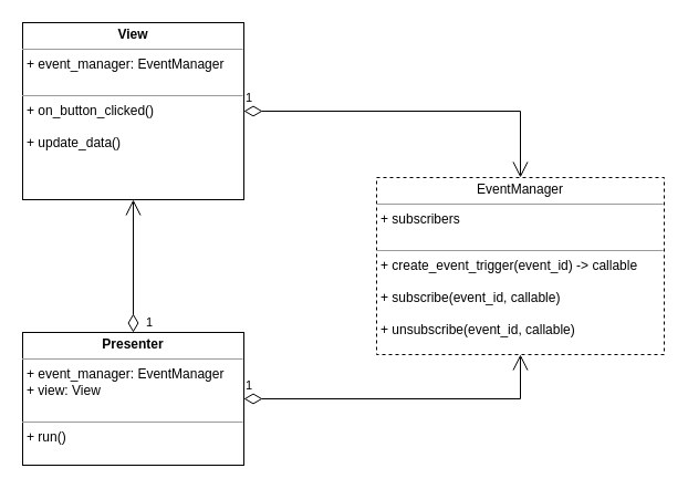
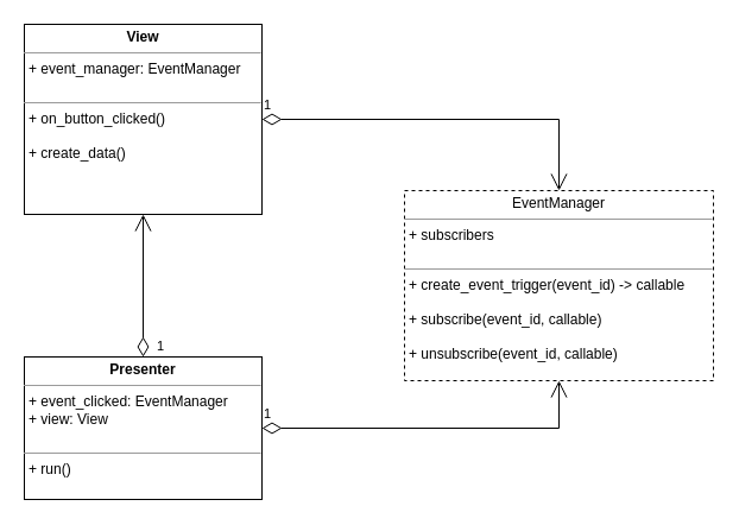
- <mxCell id="3" value="&lt;p style=&quot;margin:0px;margin-top:4px;text-align:center;&quot;&gt;&lt;b&gt;View&lt;/b&gt;&lt;/p&gt;&lt;hr size=&quot;1&quot;&gt;&lt;p style=&quot;margin:0px;margin-left:4px;&quot;&gt;+ event_manager: EventManager&lt;br&gt;&lt;br&gt;&lt;/p&gt;&lt;hr size=&quot;1&quot;&gt;&lt;p style=&quot;margin:0px;margin-left:4px;&quot;&gt;+ on_button_clicked()&lt;br&gt;&lt;br&gt;&lt;/p&gt;&lt;p style=&quot;margin:0px;margin-left:4px;&quot;&gt;+ update_data()&lt;br&gt;&lt;/p&gt;" style="verticalAlign=top;align=left;overflow=fill;fontSize=12;fontFamily=Helvetica;html=1;" parent="1" vertex="1"><mxGeometry x="20" y="20" width="200" height="160" as="geometry" /></mxCell>
+ <mxCell id="3" value="&lt;p style=&quot;margin:0px;margin-top:4px;text-align:center;&quot;&gt;&lt;b&gt;View&lt;/b&gt;&lt;/p&gt;&lt;hr size=&quot;1&quot;&gt;&lt;p style=&quot;margin:0px;margin-left:4px;&quot;&gt;+ event_manager: EventManager&lt;br&gt;&lt;br&gt;&lt;/p&gt;&lt;hr size=&quot;1&quot;&gt;&lt;p style=&quot;margin:0px;margin-left:4px;&quot;&gt;+ on_button_clicked()&lt;br&gt;&lt;br&gt;&lt;/p&gt;&lt;p style=&quot;margin:0px;margin-left:4px;&quot;&gt;+ create_data()&lt;br&gt;&lt;/p&gt;" style="verticalAlign=top;align=left;overflow=fill;fontSize=12;fontFamily=Helvetica;html=1;" parent="1" vertex="1"><mxGeometry x="20" y="20" width="200" height="160" as="geometry" /></mxCell>
- <mxCell id="5" value="&lt;p style=&quot;margin:0px;margin-top:4px;text-align:center;&quot;&gt;&lt;b&gt;Presenter&lt;/b&gt;&lt;/p&gt;&lt;hr size=&quot;1&quot;&gt;&lt;p style=&quot;margin:0px;margin-left:4px;&quot;&gt;+ event_manager: EventManager&lt;/p&gt;&lt;p style=&quot;margin:0px;margin-left:4px;&quot;&gt;+ view: View&lt;br&gt;&lt;br&gt;&lt;/p&gt;&lt;hr size=&quot;1&quot;&gt;&lt;p style=&quot;margin:0px;margin-left:4px;&quot;&gt;+ run()&lt;br&gt;&lt;br&gt;&lt;/p&gt;&lt;p style=&quot;margin:0px;margin-left:4px;&quot;&gt;&lt;br&gt;&lt;/p&gt;" style="verticalAlign=top;align=left;overflow=fill;fontSize=12;fontFamily=Helvetica;html=1;" parent="1" vertex="1"><mxGeometry x="20" y="300" width="200" height="120" as="geometry" /></mxCell>
+ <mxCell id="5" value="&lt;p style=&quot;margin:0px;margin-top:4px;text-align:center;&quot;&gt;&lt;b&gt;Presenter&lt;/b&gt;&lt;/p&gt;&lt;hr size=&quot;1&quot;&gt;&lt;p style=&quot;margin:0px;margin-left:4px;&quot;&gt;+ event_clicked: EventManager&lt;/p&gt;&lt;p style=&quot;margin:0px;margin-left:4px;&quot;&gt;+ view: View&lt;br&gt;&lt;br&gt;&lt;/p&gt;&lt;hr size=&quot;1&quot;&gt;&lt;p style=&quot;margin:0px;margin-left:4px;&quot;&gt;+ run()&lt;br&gt;&lt;br&gt;&lt;/p&gt;&lt;p style=&quot;margin:0px;margin-left:4px;&quot;&gt;&lt;br&gt;&lt;/p&gt;" style="verticalAlign=top;align=left;overflow=fill;fontSize=12;fontFamily=Helvetica;html=1;" parent="1" vertex="1"><mxGeometry x="20" y="300" width="200" height="120" as="geometry" /></mxCell>
